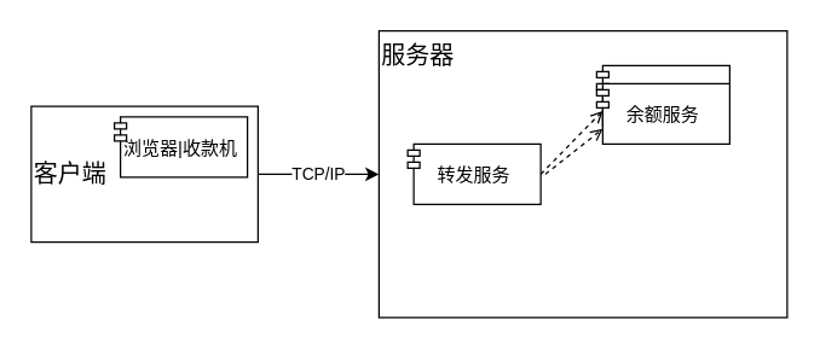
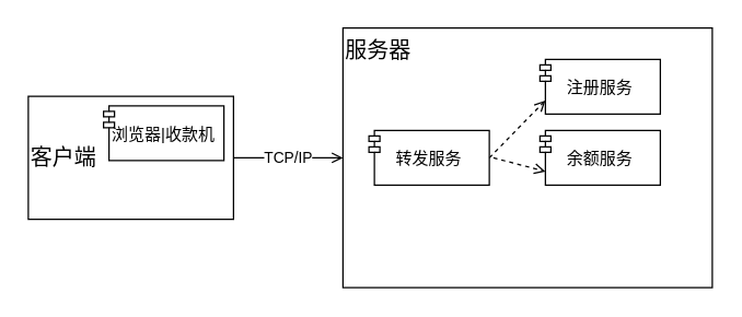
- <mxCell id="6" value="余额服务" style="shape=module;jettyWidth=8;jettyHeight=4;" vertex="1" parent="1"><mxGeometry x="394" y="55" width="88" height="40" as="geometry" /></mxCell>
+ <mxCell id="6" value="余额服务" style="shape=module;jettyWidth=8;jettyHeight=4;" vertex="1" parent="1"><mxGeometry x="394" y="95" width="88" height="40" as="geometry" /></mxCell>
- <mxCell id="8" value="TCP/IP" style="endArrow=classic;html=1;exitX=1;exitY=0.5;exitDx=0;exitDy=0;entryX=0;entryY=0.5;entryDx=0;entryDy=0;" edge="1" parent="1" source="2" target="4"><mxGeometry width="50" height="50" relative="1" as="geometry"><mxPoint x="380" y="210" as="sourcePoint" /><mxPoint x="430" y="160" as="targetPoint" /></mxGeometry></mxCell>
+ <mxCell id="8" value="TCP/IP" style="endArrow=open;html=1;exitX=1;exitY=0.5;exitDx=0;exitDy=0;entryX=0;entryY=0.5;entryDx=0;entryDy=0;" edge="1" parent="1" source="2" target="4"><mxGeometry width="50" height="50" relative="1" as="geometry"><mxPoint x="380" y="210" as="sourcePoint" /><mxPoint x="430" y="160" as="targetPoint" /></mxGeometry></mxCell>
